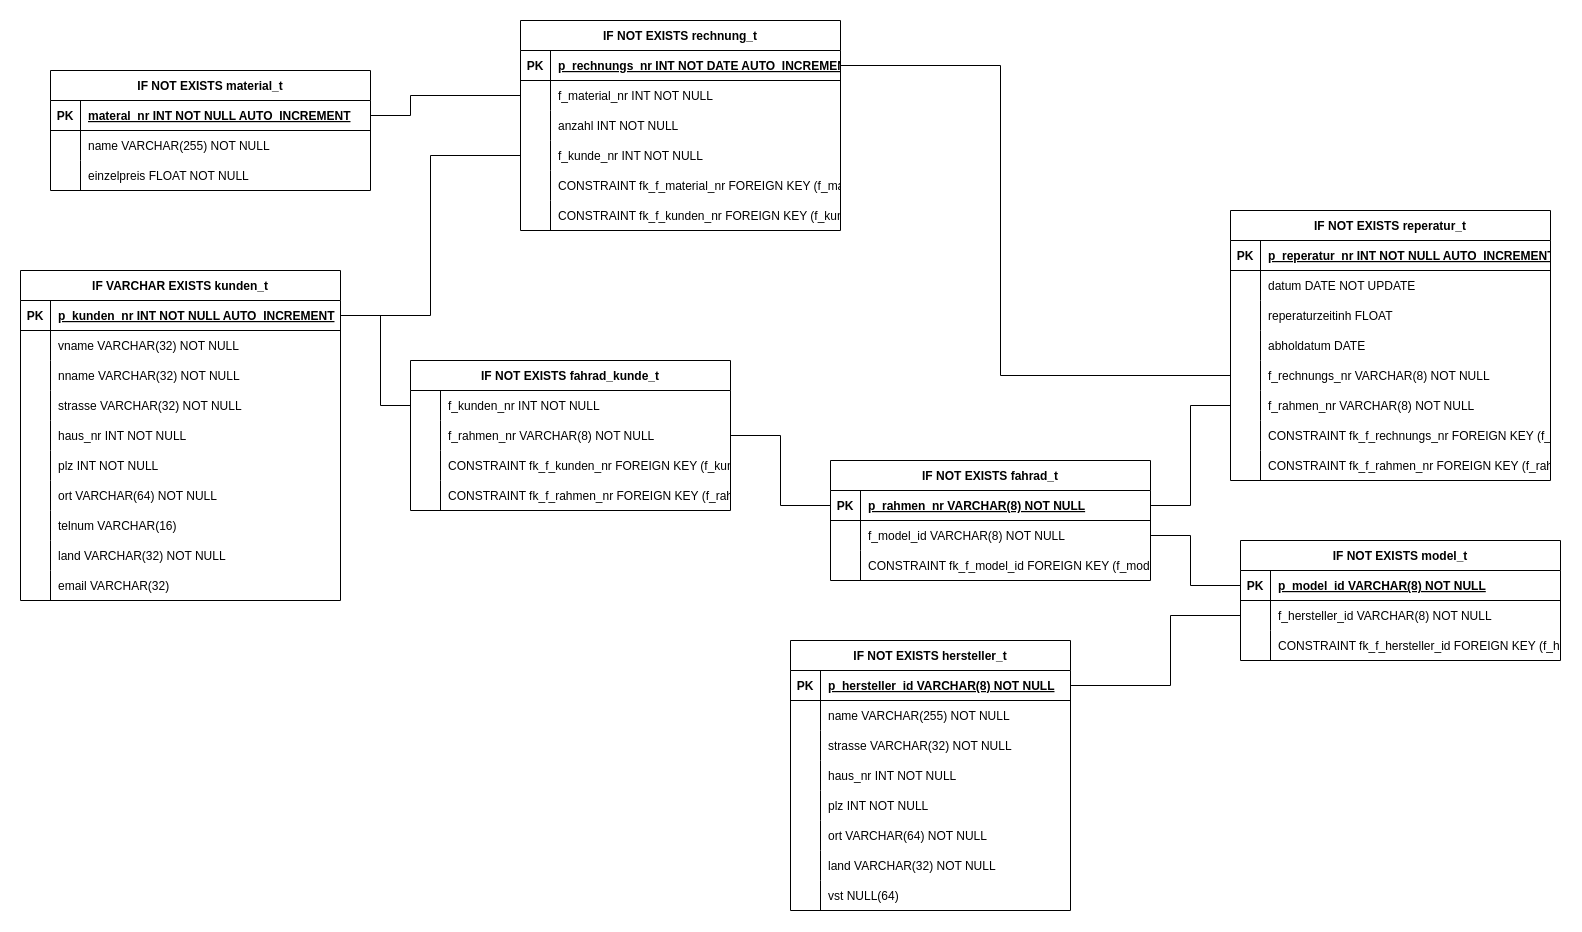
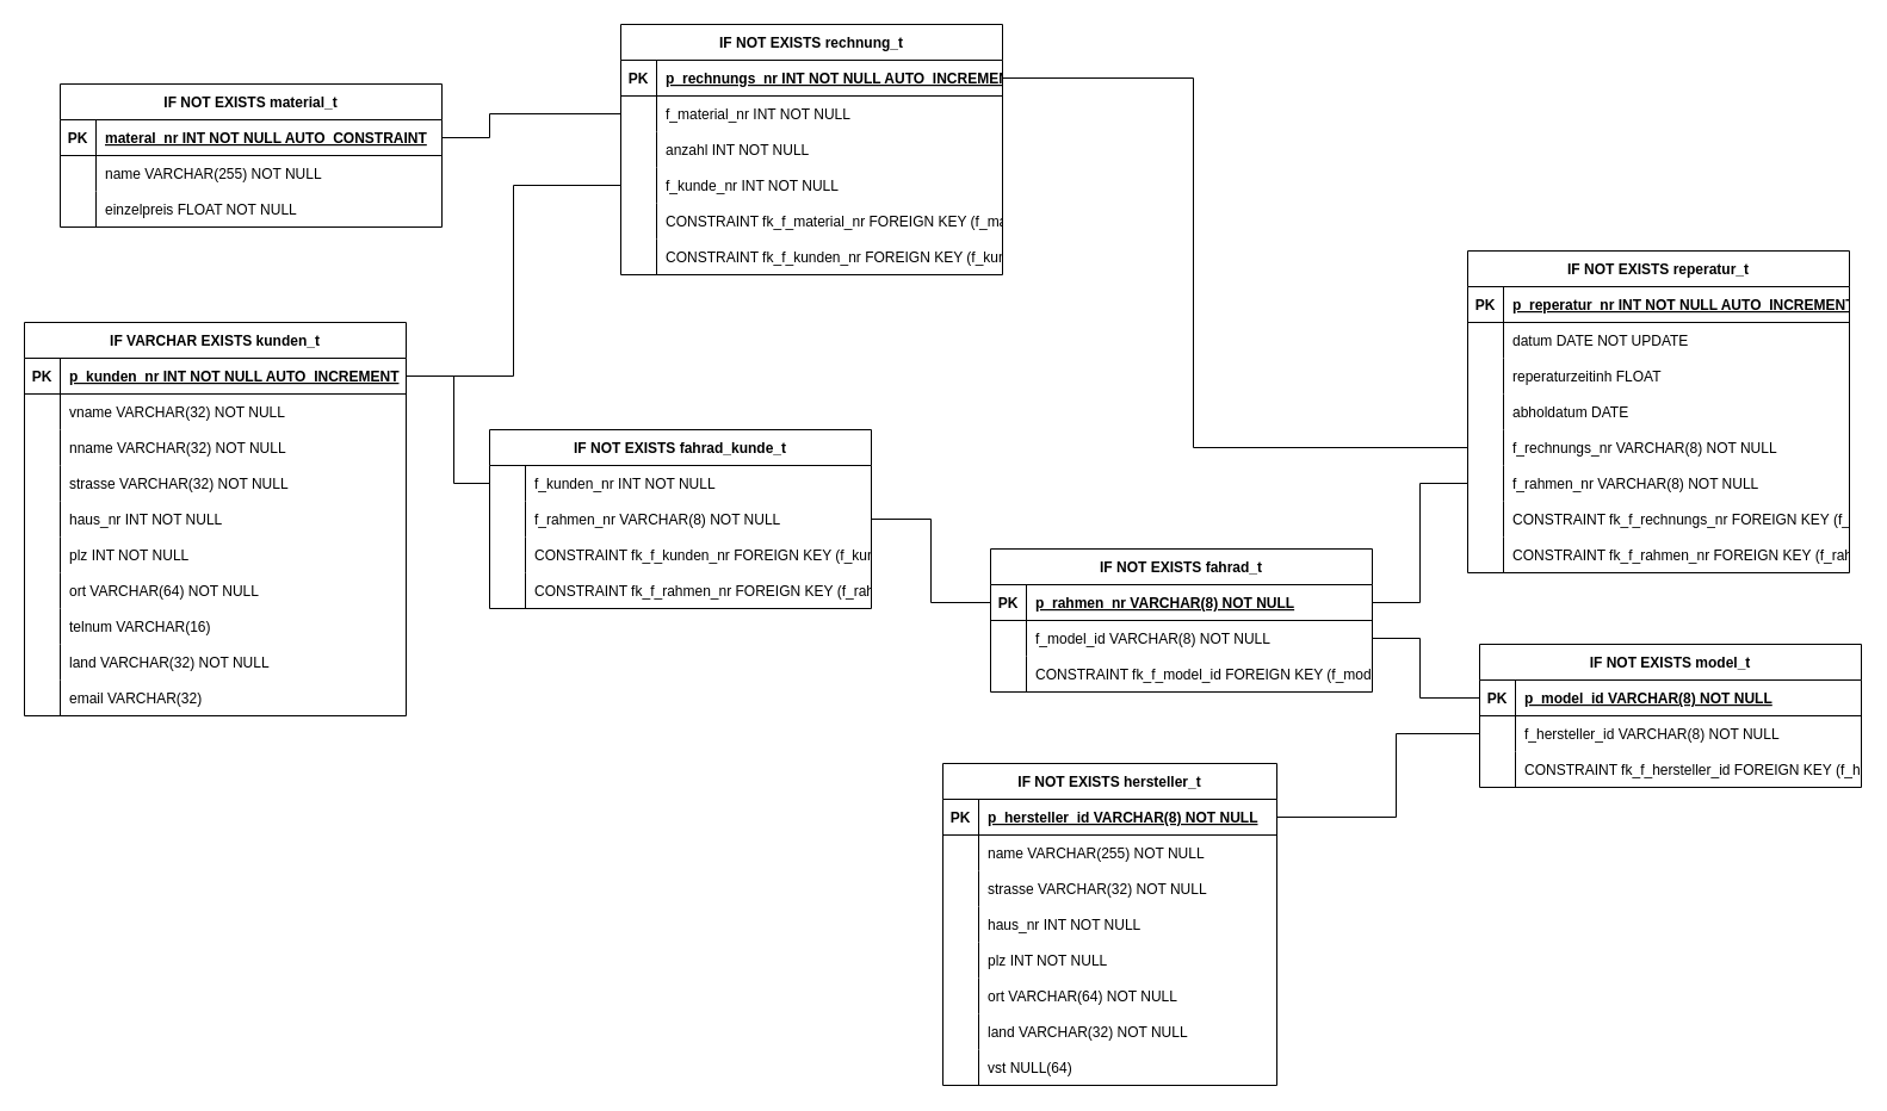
- <mxCell id="129" value="p_rechnungs_nr INT NOT DATE AUTO_INCREMENT" style="shape=partialRectangle;overflow=hidden;connectable=0;fillColor=none;align=left;strokeColor=inherit;top=0;left=0;bottom=0;right=0;spacingLeft=6;fontStyle=5;" vertex="1" parent="127"><mxGeometry x="30" width="290" height="30" as="geometry"><mxRectangle width="290" height="30" as="alternateBounds" /></mxGeometry></mxCell>
+ <mxCell id="129" value="p_rechnungs_nr INT NOT NULL AUTO_INCREMENT" style="shape=partialRectangle;overflow=hidden;connectable=0;fillColor=none;align=left;strokeColor=inherit;top=0;left=0;bottom=0;right=0;spacingLeft=6;fontStyle=5;" vertex="1" parent="127"><mxGeometry x="30" width="290" height="30" as="geometry"><mxRectangle width="290" height="30" as="alternateBounds" /></mxGeometry></mxCell>
- <mxCell id="119" value="materal_nr INT NOT NULL AUTO_INCREMENT" style="shape=partialRectangle;overflow=hidden;connectable=0;fillColor=none;align=left;strokeColor=inherit;top=0;left=0;bottom=0;right=0;spacingLeft=6;fontStyle=5;" vertex="1" parent="117"><mxGeometry x="30" width="290" height="30" as="geometry"><mxRectangle width="290" height="30" as="alternateBounds" /></mxGeometry></mxCell>
+ <mxCell id="119" value="materal_nr INT NOT NULL AUTO_CONSTRAINT" style="shape=partialRectangle;overflow=hidden;connectable=0;fillColor=none;align=left;strokeColor=inherit;top=0;left=0;bottom=0;right=0;spacingLeft=6;fontStyle=5;" vertex="1" parent="117"><mxGeometry x="30" width="290" height="30" as="geometry"><mxRectangle width="290" height="30" as="alternateBounds" /></mxGeometry></mxCell>
